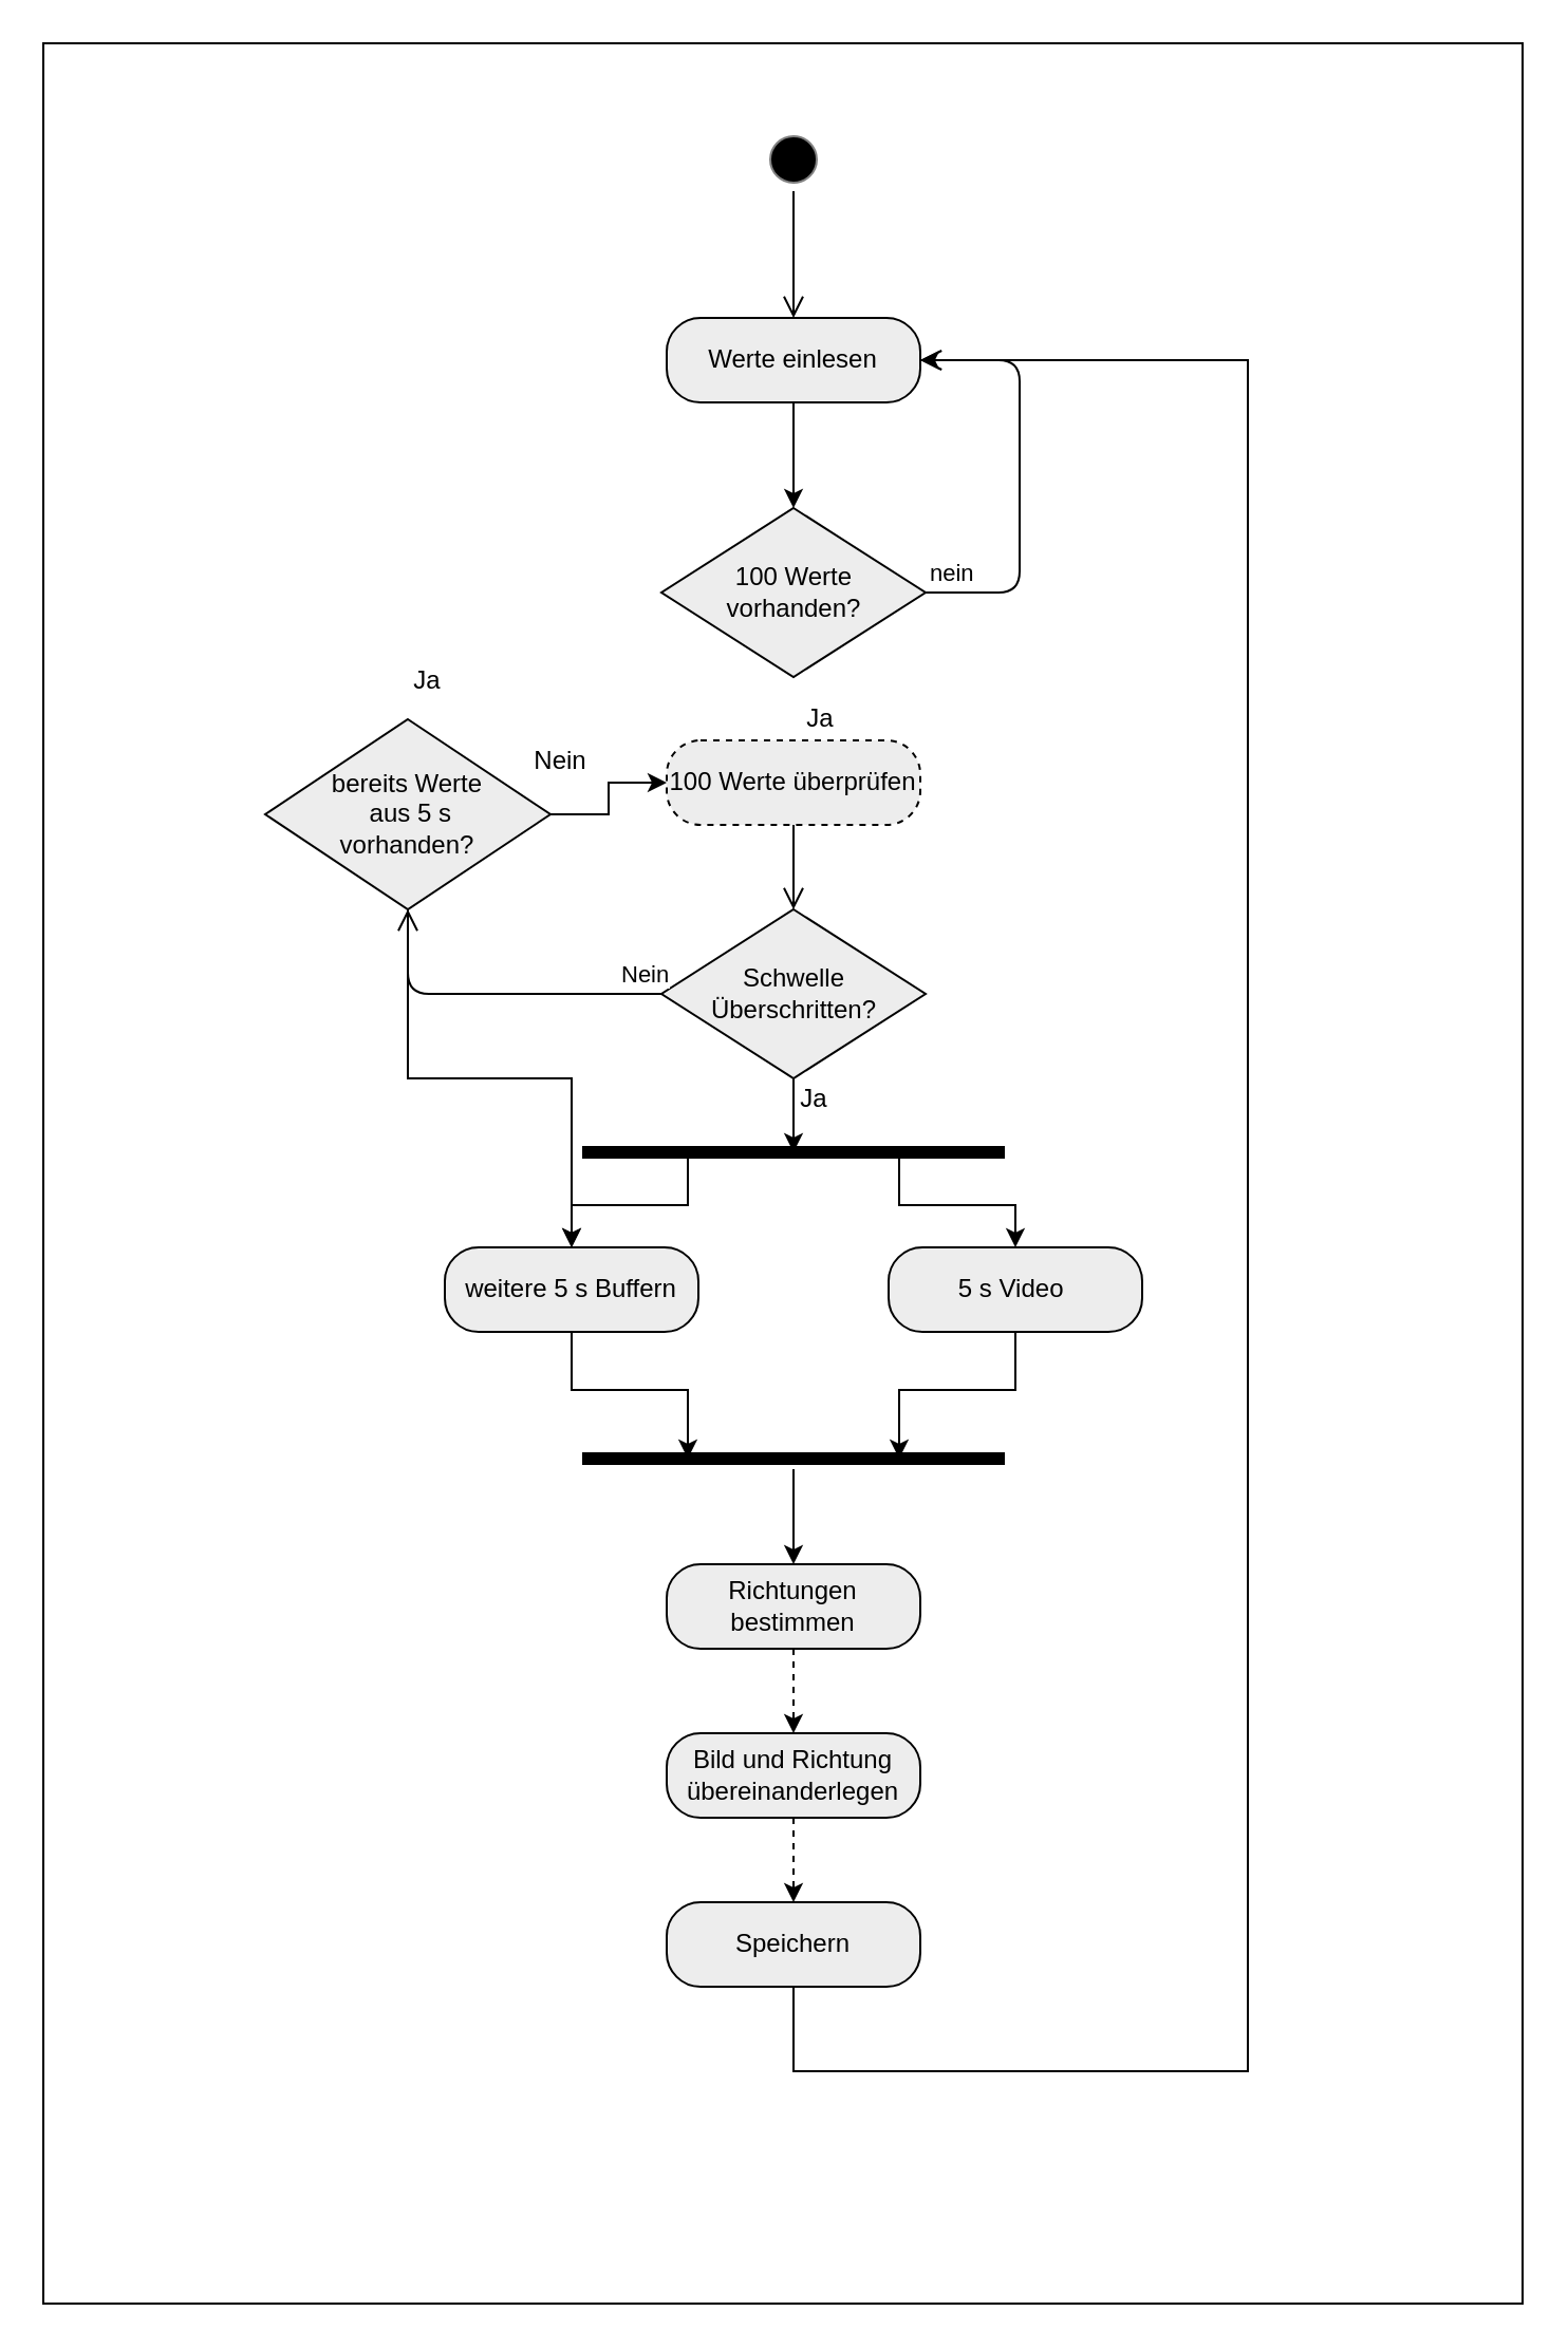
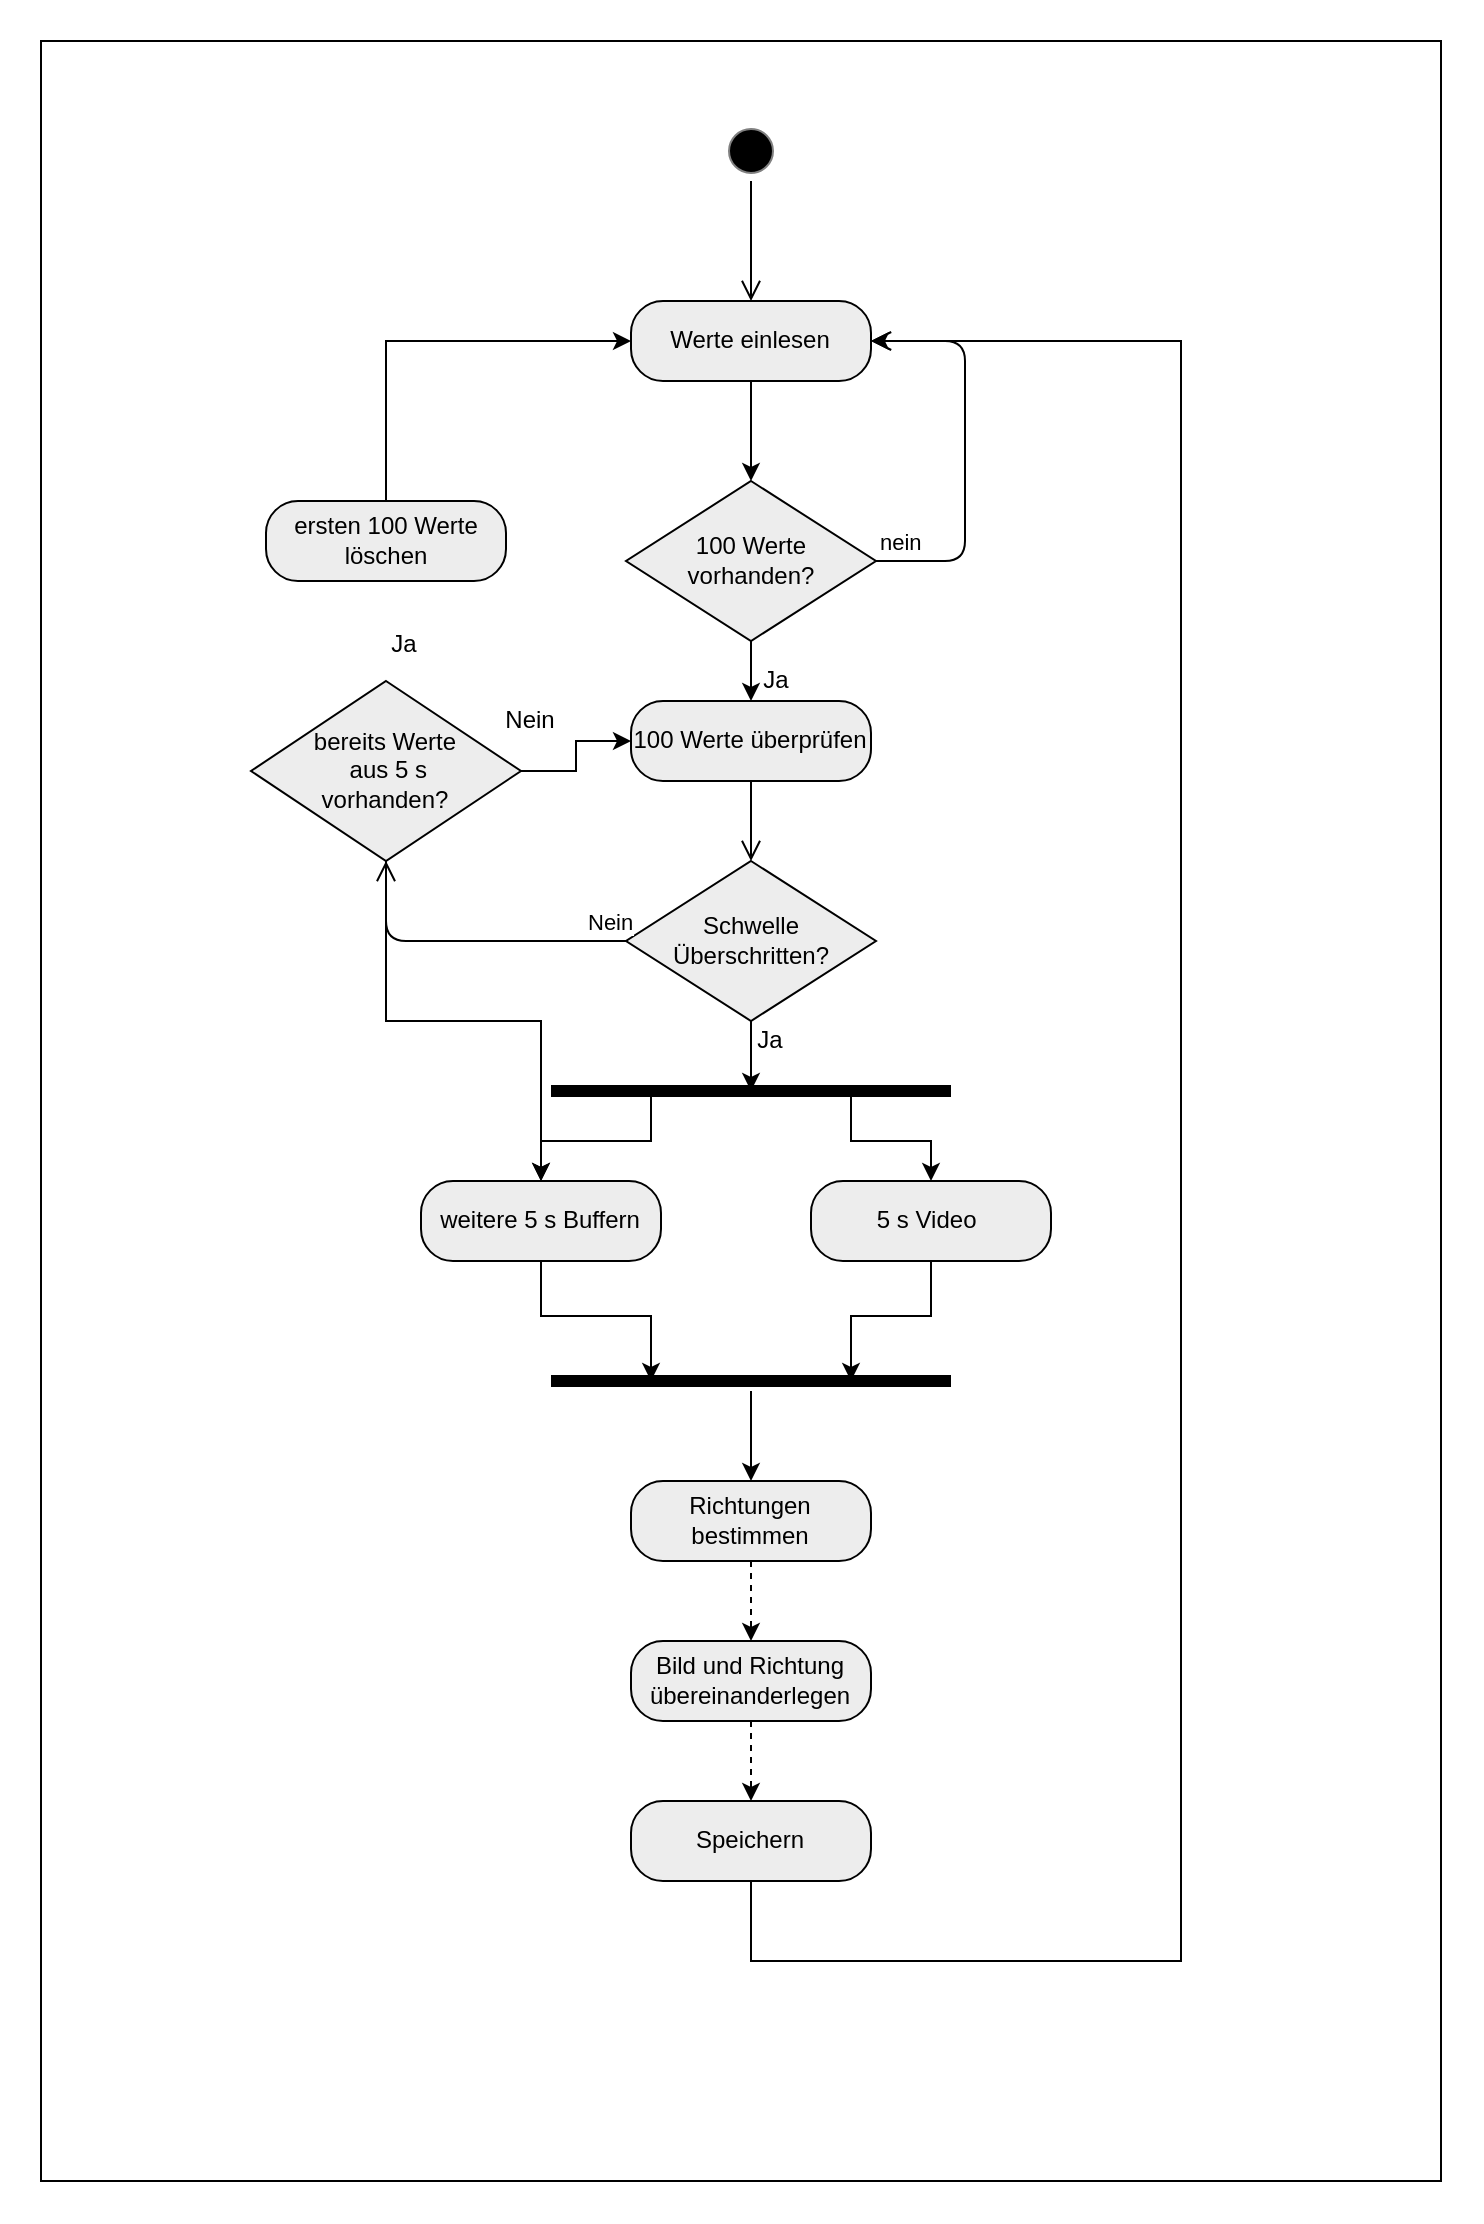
+ <mxCell id="36" style="edgeStyle=orthogonalEdgeStyle;rounded=0;orthogonalLoop=1;jettySize=auto;html=1;entryX=0;entryY=0.5;entryDx=0;entryDy=0;strokeColor=#000000;exitX=0.5;exitY=0;exitDx=0;exitDy=0;" edge="1" parent="4" source="37" target="13"><mxGeometry relative="1" as="geometry" /></mxCell>
+ <mxCell id="37" value="ersten 100 Werte löschen" style="rounded=1;whiteSpace=wrap;html=1;arcSize=40;fontColor=#000000;fillColor=#EDEDED;" vertex="1" parent="4"><mxGeometry x="132.5" y="250" width="120" height="40" as="geometry" /></mxCell>
+ <mxCell id="30" style="edgeStyle=orthogonalEdgeStyle;rounded=0;orthogonalLoop=1;jettySize=auto;html=1;strokeColor=#000000;" edge="1" parent="4" source="31" target="7"><mxGeometry relative="1" as="geometry" /></mxCell>
- <mxCell id="7" value="100 Werte überprüfen" style="rounded=1;whiteSpace=wrap;html=1;arcSize=40;fontColor=#000000;fillColor=#EDEDED;dashed=1;" vertex="1" parent="4"><mxGeometry x="315" y="350" width="120" height="40" as="geometry" /></mxCell>
+ <mxCell id="7" value="100 Werte überprüfen" style="rounded=1;whiteSpace=wrap;html=1;arcSize=40;fontColor=#000000;fillColor=#EDEDED;" vertex="1" parent="4"><mxGeometry x="315" y="350" width="120" height="40" as="geometry" /></mxCell>
- <mxCell id="17" value="5 s Video&amp;nbsp;" style="rounded=1;whiteSpace=wrap;html=1;arcSize=40;fontColor=#000000;fillColor=#EDEDED;" vertex="1" parent="4"><mxGeometry x="420" y="590" width="120" height="40" as="geometry" /></mxCell>
+ <mxCell id="17" value="5 s Video&amp;nbsp;" style="rounded=1;whiteSpace=wrap;html=1;arcSize=40;fontColor=#000000;fillColor=#EDEDED;" vertex="1" parent="4"><mxGeometry x="405" y="590" width="120" height="40" as="geometry" /></mxCell>
